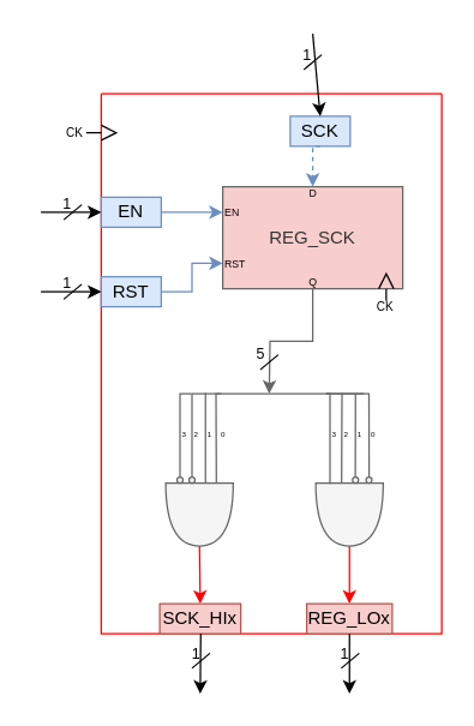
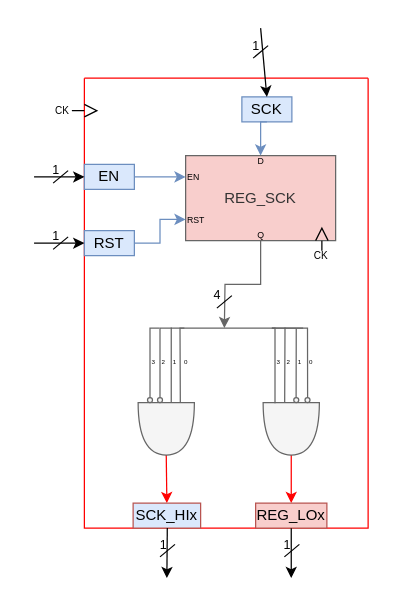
- <mxCell id="44" style="edgeStyle=orthogonalEdgeStyle;rounded=0;orthogonalLoop=1;jettySize=auto;html=1;exitX=0.5;exitY=1;exitDx=0;exitDy=0;entryX=0.5;entryY=0;entryDx=0;entryDy=0;fillColor=#dae8fc;strokeColor=#6c8ebf;dashed=1;" parent="1" source="37" target="28" edge="1"><mxGeometry relative="1" as="geometry" /></mxCell>
+ <mxCell id="44" style="edgeStyle=orthogonalEdgeStyle;rounded=0;orthogonalLoop=1;jettySize=auto;html=1;exitX=0.5;exitY=1;exitDx=0;exitDy=0;entryX=0.5;entryY=0;entryDx=0;entryDy=0;fillColor=#dae8fc;strokeColor=#6c8ebf;" parent="1" source="37" target="28" edge="1"><mxGeometry relative="1" as="geometry" /></mxCell>
- <mxCell id="35" value="&lt;font style=&quot;font-size: 10px;&quot;&gt;5&lt;/font&gt;" style="text;html=1;align=center;verticalAlign=middle;resizable=0;points=[];autosize=1;strokeColor=none;fillColor=none;" parent="33" vertex="1"><mxGeometry x="7" width="30" height="30" as="geometry" /></mxCell>
+ <mxCell id="35" value="&lt;font style=&quot;font-size: 10px;&quot;&gt;4&lt;/font&gt;" style="text;html=1;align=center;verticalAlign=middle;resizable=0;points=[];autosize=1;strokeColor=none;fillColor=none;" parent="33" vertex="1"><mxGeometry x="7" width="30" height="30" as="geometry" /></mxCell>
- <mxCell id="38" value="SCK_HIx" style="rounded=0;whiteSpace=wrap;html=1;fillColor=#f8cecc;strokeColor=#b85450;" parent="36" vertex="1"><mxGeometry x="39" y="340" width="54" height="20" as="geometry" /></mxCell>
+ <mxCell id="38" value="SCK_HIx" style="rounded=0;whiteSpace=wrap;html=1;fillColor=#dae8fc;strokeColor=#b85450;" parent="36" vertex="1"><mxGeometry x="39" y="340" width="54" height="20" as="geometry" /></mxCell>
